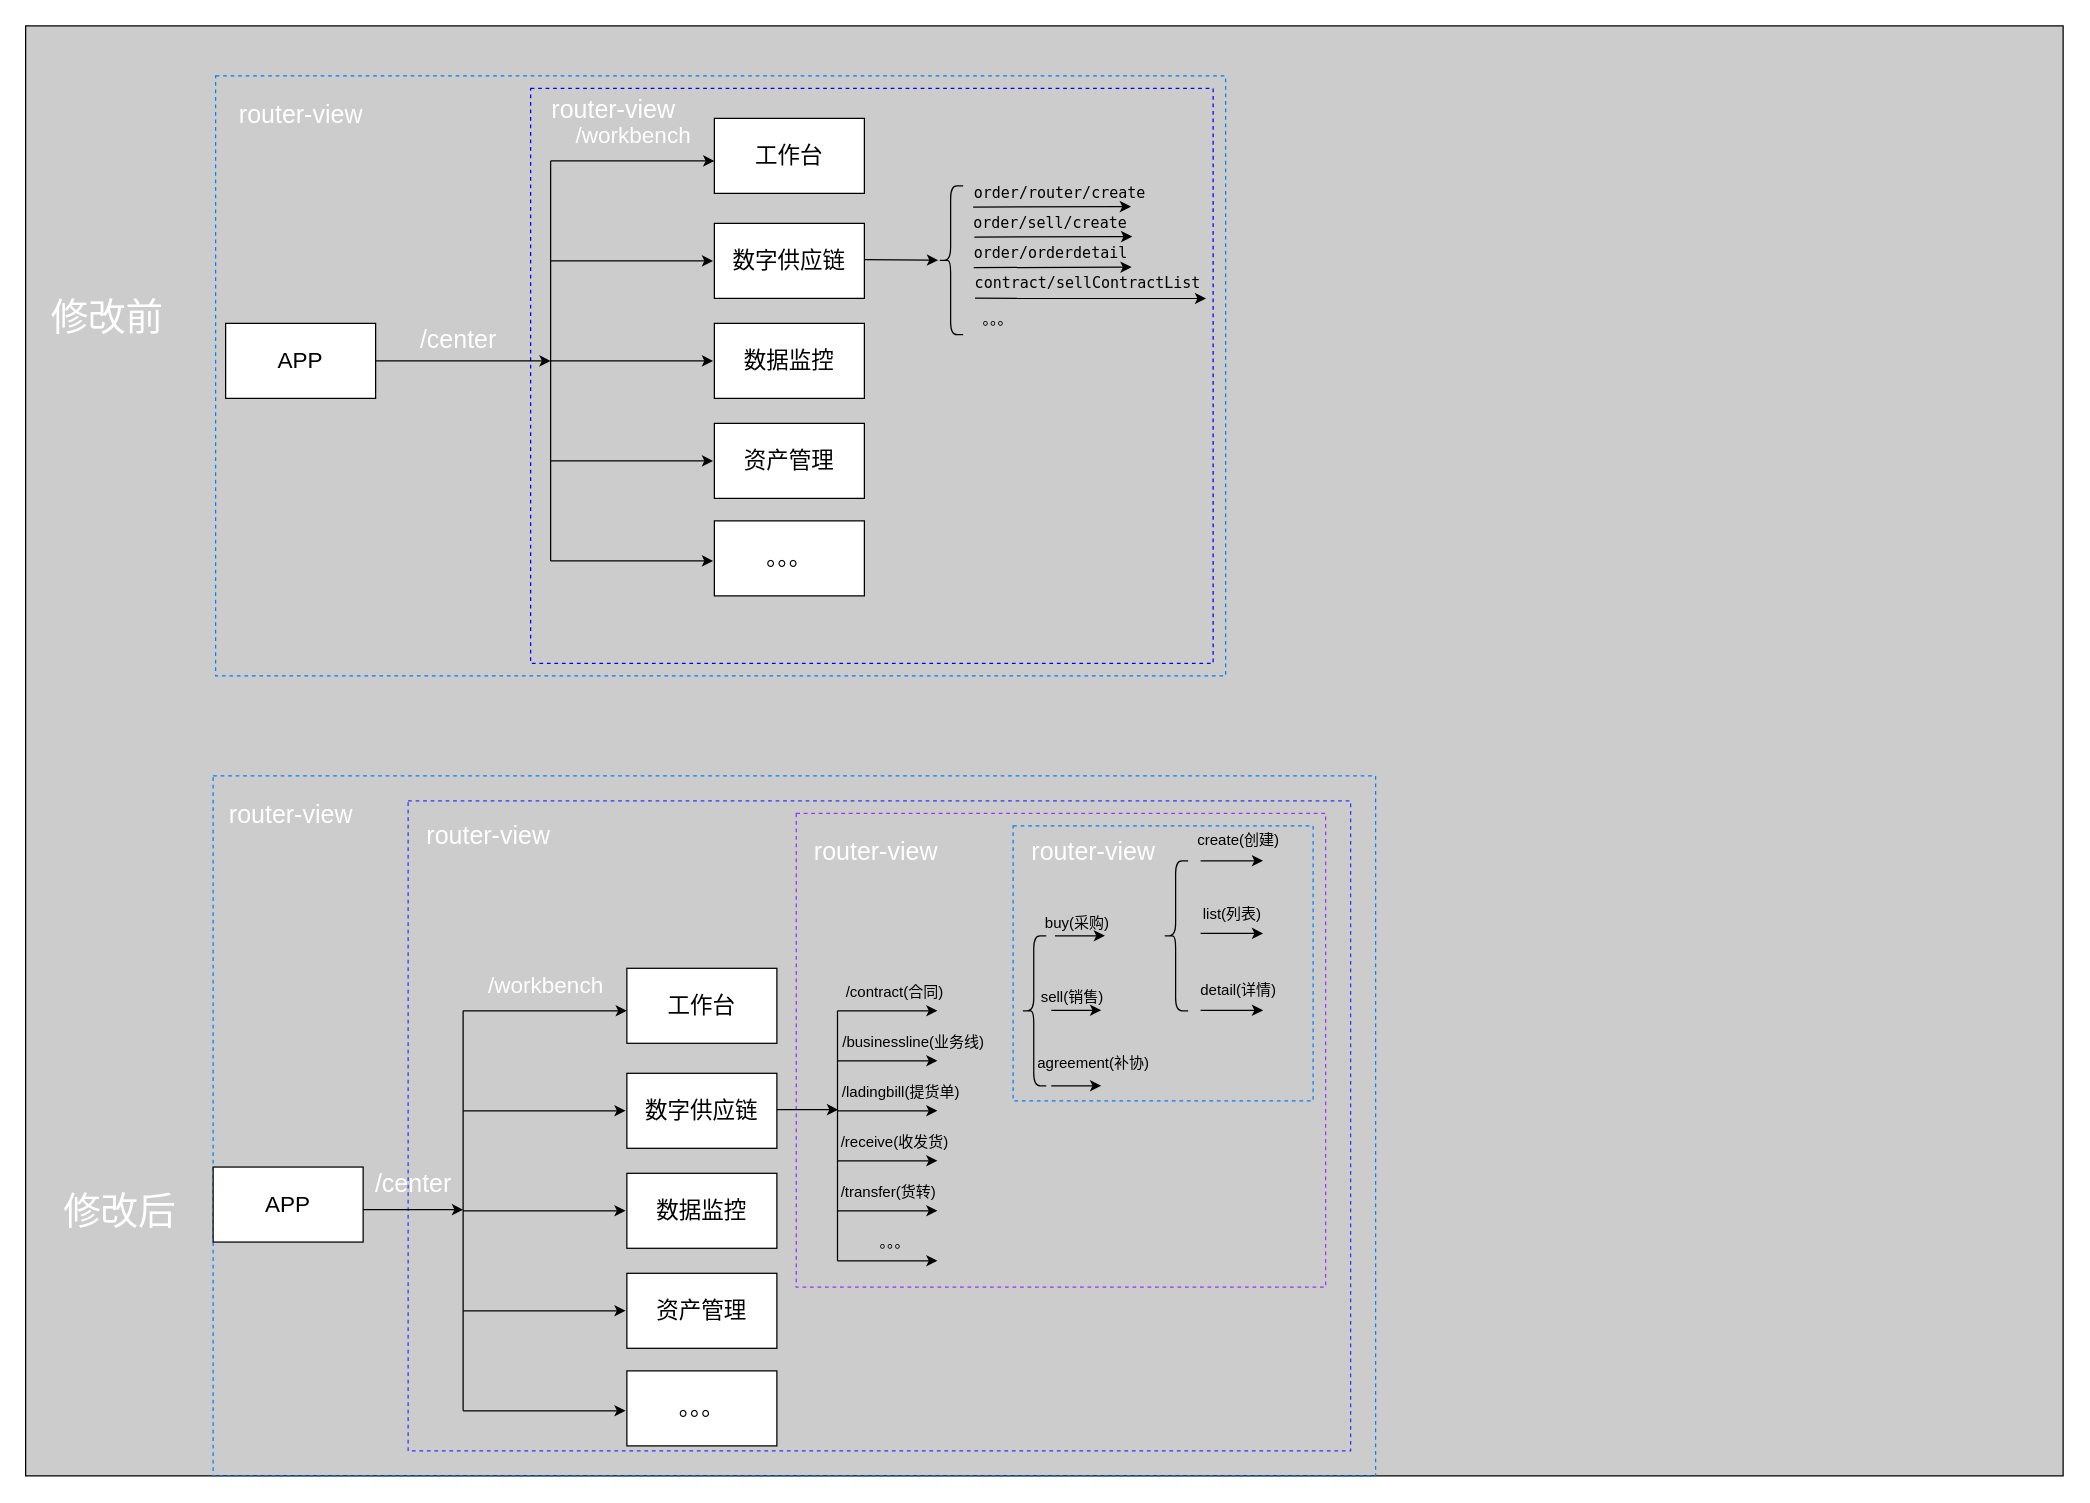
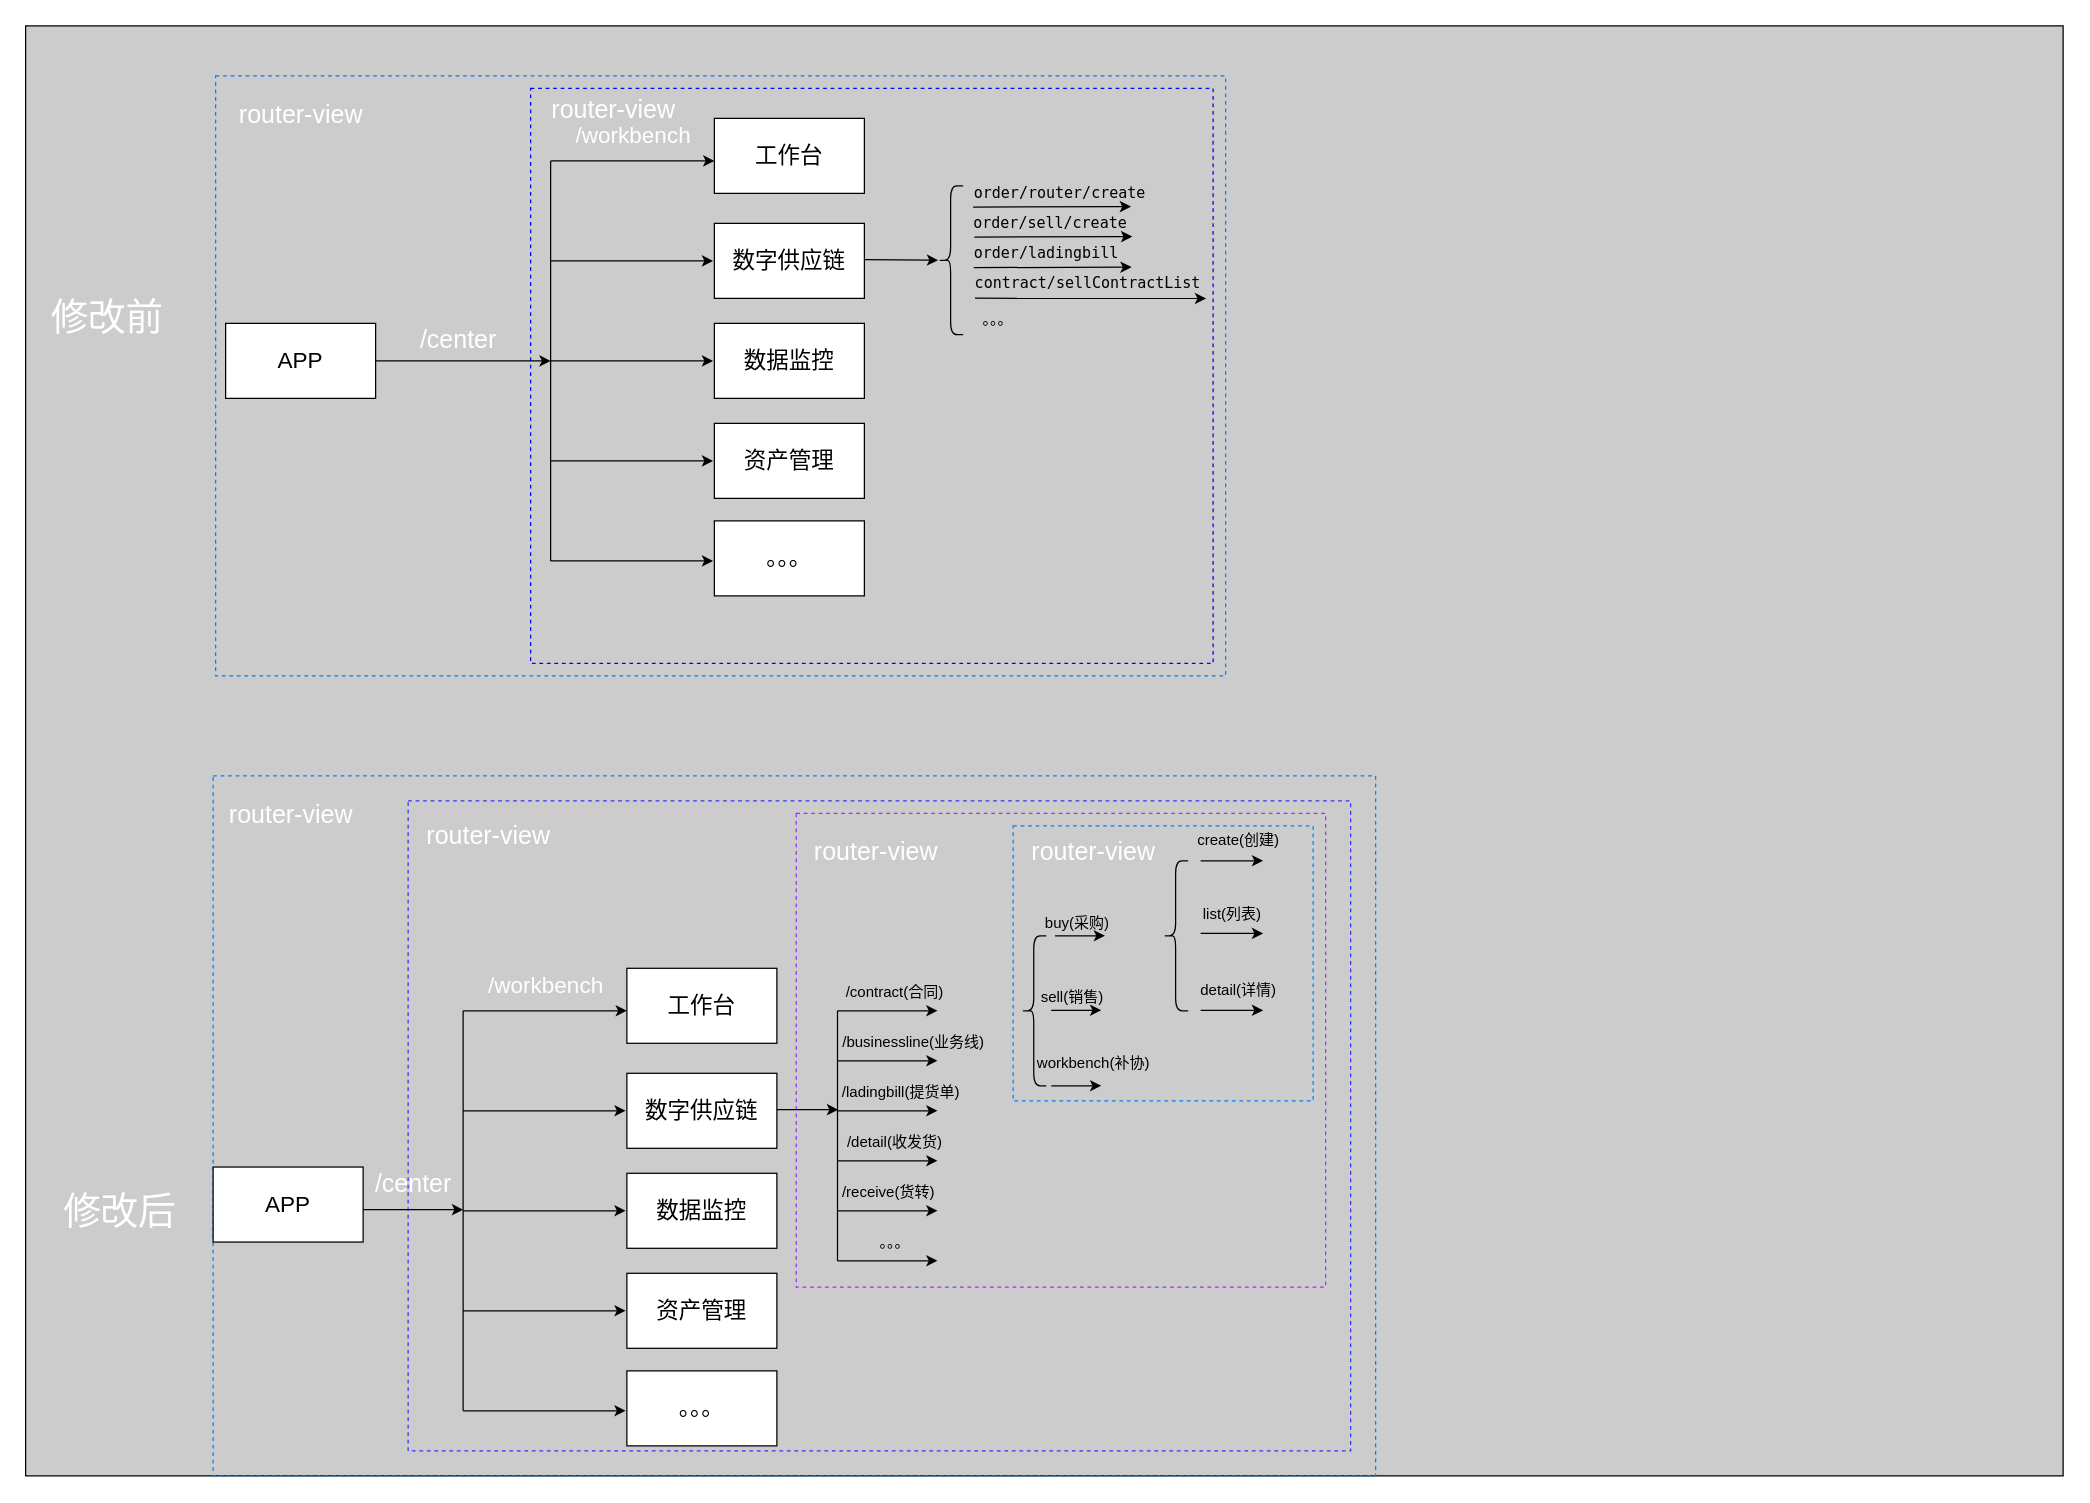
- <mxCell id="80" value="&lt;span style=&quot;font-family: monospace; font-size: 12px; font-style: normal; font-variant-ligatures: normal; font-variant-caps: normal; font-weight: 400; letter-spacing: normal; orphans: 2; text-align: center; text-indent: 0px; text-transform: none; widows: 2; word-spacing: 0px; -webkit-text-stroke-width: 0px; text-decoration-thickness: initial; text-decoration-style: initial; text-decoration-color: initial; float: none; display: inline !important;&quot;&gt;&lt;font color=&quot;#000000&quot;&gt;order/orderdetail&lt;/font&gt;&lt;/span&gt;" style="text;whiteSpace=wrap;html=1;fontSize=20;fontColor=#FFFFFF;verticalAlign=middle;" parent="1" vertex="1"><mxGeometry x="776.5" y="189" width="160" height="17" as="geometry" /></mxCell>
+ <mxCell id="80" value="&lt;span style=&quot;font-family: monospace; font-size: 12px; font-style: normal; font-variant-ligatures: normal; font-variant-caps: normal; font-weight: 400; letter-spacing: normal; orphans: 2; text-align: center; text-indent: 0px; text-transform: none; widows: 2; word-spacing: 0px; -webkit-text-stroke-width: 0px; text-decoration-thickness: initial; text-decoration-style: initial; text-decoration-color: initial; float: none; display: inline !important;&quot;&gt;&lt;font color=&quot;#000000&quot;&gt;order/ladingbill&lt;/font&gt;&lt;/span&gt;" style="text;whiteSpace=wrap;html=1;fontSize=20;fontColor=#FFFFFF;verticalAlign=middle;" parent="1" vertex="1"><mxGeometry x="776.5" y="189" width="160" height="17" as="geometry" /></mxCell>
- <mxCell id="58" value="agreement(补协)" style="text;html=1;align=center;verticalAlign=middle;resizable=0;points=[];autosize=1;strokeColor=none;fillColor=none;fontSize=12;" parent="1" vertex="1"><mxGeometry x="818.5" y="835" width="110" height="30" as="geometry" /></mxCell>
+ <mxCell id="58" value="workbench(补协)" style="text;html=1;align=center;verticalAlign=middle;resizable=0;points=[];autosize=1;strokeColor=none;fillColor=none;fontSize=12;" parent="1" vertex="1"><mxGeometry x="818.5" y="835" width="110" height="30" as="geometry" /></mxCell>
- <mxCell id="47" value="/receive(收发货)" style="text;html=1;align=center;verticalAlign=middle;resizable=0;points=[];autosize=1;strokeColor=none;fillColor=none;fontSize=12;" parent="1" vertex="1"><mxGeometry x="659.5" y="897.94" width="110" height="30" as="geometry" /></mxCell>
+ <mxCell id="47" value="/detail(收发货)" style="text;html=1;align=center;verticalAlign=middle;resizable=0;points=[];autosize=1;strokeColor=none;fillColor=none;fontSize=12;" parent="1" vertex="1"><mxGeometry x="659.5" y="897.94" width="110" height="30" as="geometry" /></mxCell>
- <mxCell id="49" value="/transfer(货转)" style="text;html=1;align=center;verticalAlign=middle;resizable=0;points=[];autosize=1;strokeColor=none;fillColor=none;fontSize=12;" parent="1" vertex="1"><mxGeometry x="659.5" y="937.94" width="100" height="30" as="geometry" /></mxCell>
+ <mxCell id="49" value="/receive(货转)" style="text;html=1;align=center;verticalAlign=middle;resizable=0;points=[];autosize=1;strokeColor=none;fillColor=none;fontSize=12;" parent="1" vertex="1"><mxGeometry x="659.5" y="937.94" width="100" height="30" as="geometry" /></mxCell>
